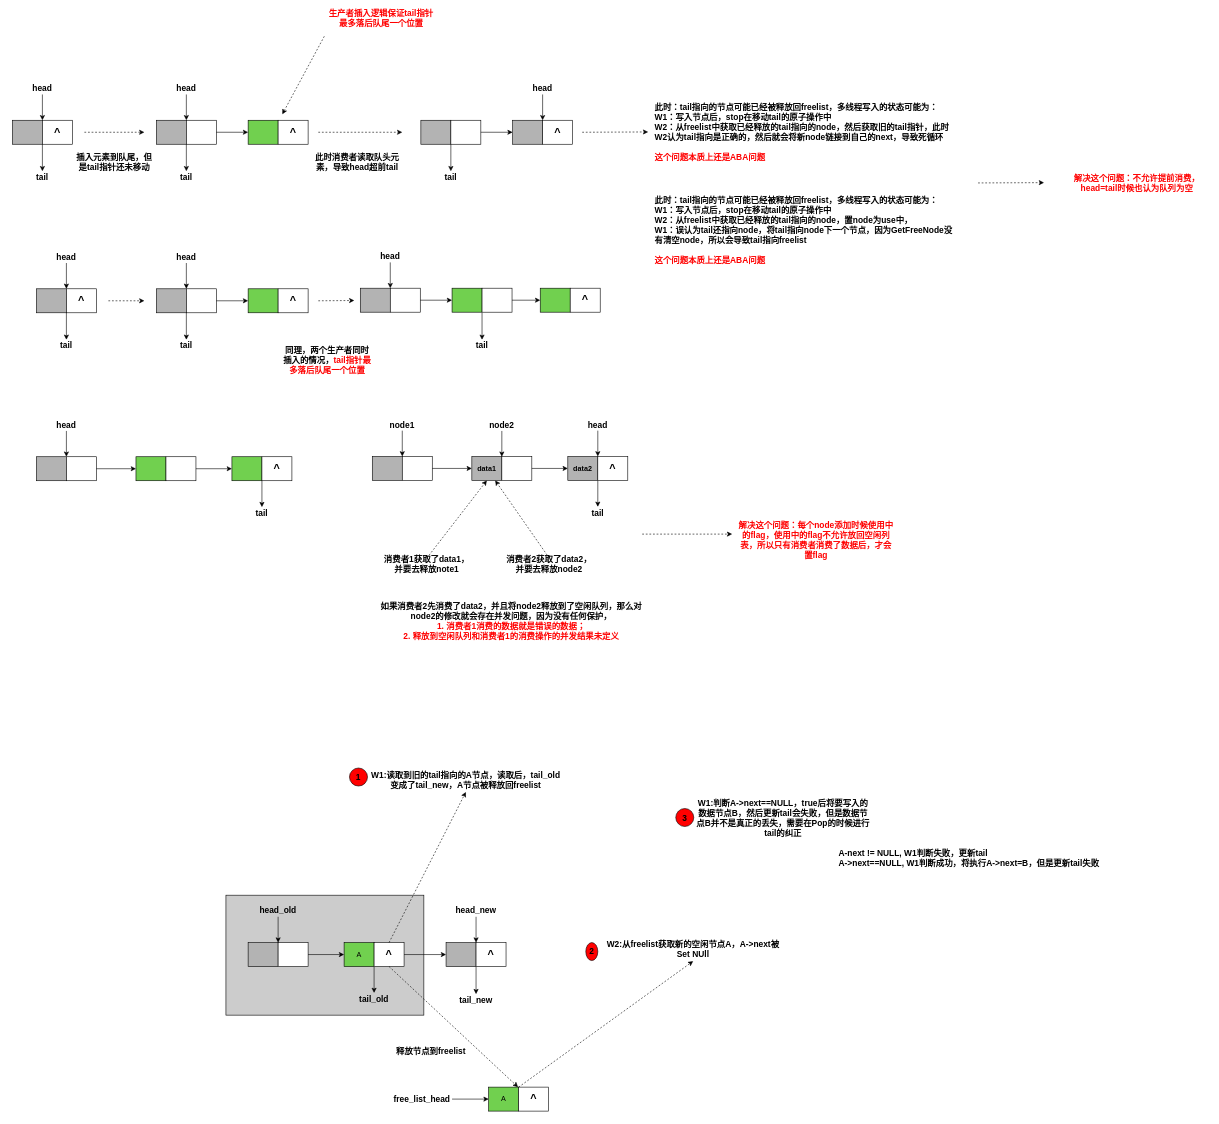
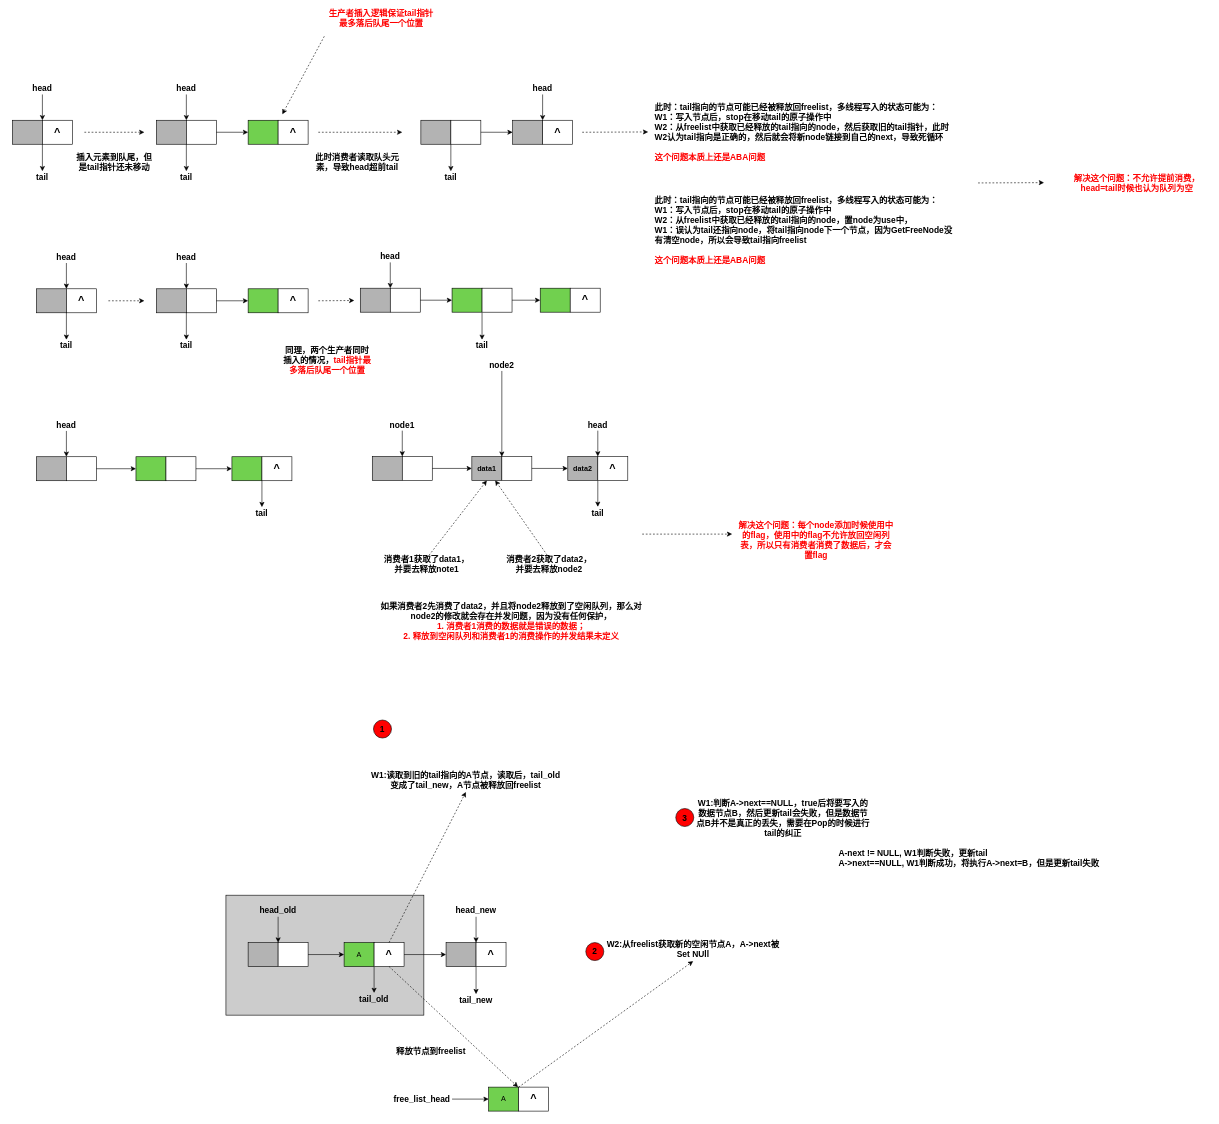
- <mxCell id="106" value="&lt;font style=&quot;font-size: 14px&quot;&gt;&lt;b&gt;node2&lt;/b&gt;&lt;/font&gt;" style="text;html=1;strokeColor=none;fillColor=none;align=center;verticalAlign=middle;whiteSpace=wrap;rounded=0;" parent="1" vertex="1"><mxGeometry x="816" y="698" width="40" height="20" as="geometry" /></mxCell>
+ <mxCell id="106" value="&lt;font style=&quot;font-size: 14px&quot;&gt;&lt;b&gt;node2&lt;/b&gt;&lt;/font&gt;" style="text;html=1;strokeColor=none;fillColor=none;align=center;verticalAlign=middle;whiteSpace=wrap;rounded=0;" parent="1" vertex="1"><mxGeometry x="816" y="598" width="40" height="20" as="geometry" /></mxCell>
- <mxCell id="152" value="&lt;b&gt;&lt;font style=&quot;font-size: 14px&quot;&gt;1&lt;/font&gt;&lt;/b&gt;" style="ellipse;whiteSpace=wrap;html=1;aspect=fixed;fillColor=#FF0000;" parent="1" vertex="1"><mxGeometry x="582" y="1280" width="30" height="30" as="geometry" /></mxCell>
+ <mxCell id="152" value="&lt;b&gt;&lt;font style=&quot;font-size: 14px&quot;&gt;1&lt;/font&gt;&lt;/b&gt;" style="ellipse;whiteSpace=wrap;html=1;aspect=fixed;fillColor=#FF0000;" parent="1" vertex="1"><mxGeometry x="622" y="1200" width="30" height="30" as="geometry" /></mxCell>
- <mxCell id="153" value="&lt;b&gt;&lt;font style=&quot;font-size: 14px&quot;&gt;2&lt;/font&gt;&lt;/b&gt;" style="ellipse;whiteSpace=wrap;html=1;aspect=fixed;fillColor=#FF0000;" parent="1" vertex="1"><mxGeometry x="976" y="1571" width="20" height="30" as="geometry" /></mxCell>
+ <mxCell id="153" value="&lt;b&gt;&lt;font style=&quot;font-size: 14px&quot;&gt;2&lt;/font&gt;&lt;/b&gt;" style="ellipse;whiteSpace=wrap;html=1;aspect=fixed;fillColor=#FF0000;" parent="1" vertex="1"><mxGeometry x="976" y="1571" width="30" height="30" as="geometry" /></mxCell>
